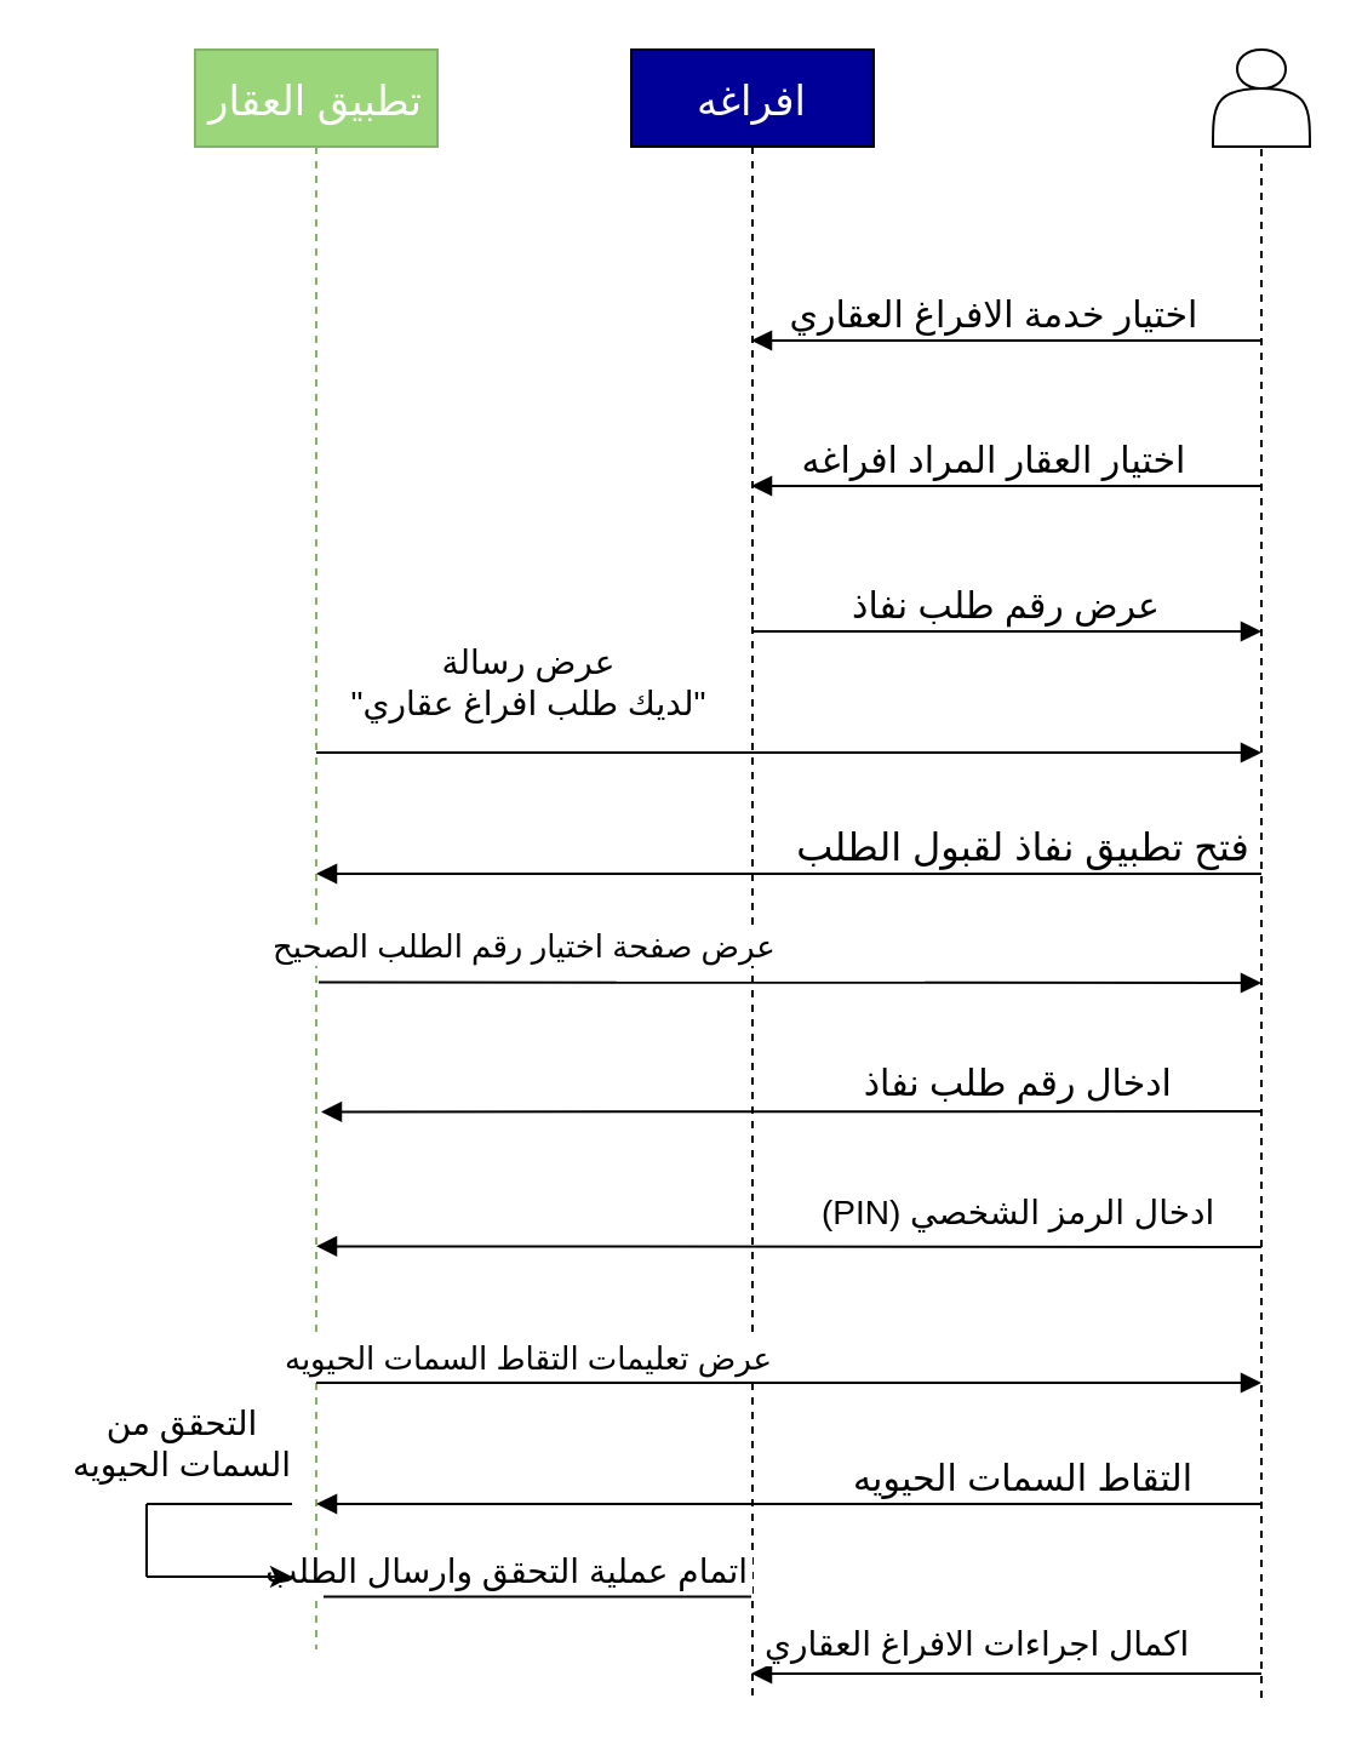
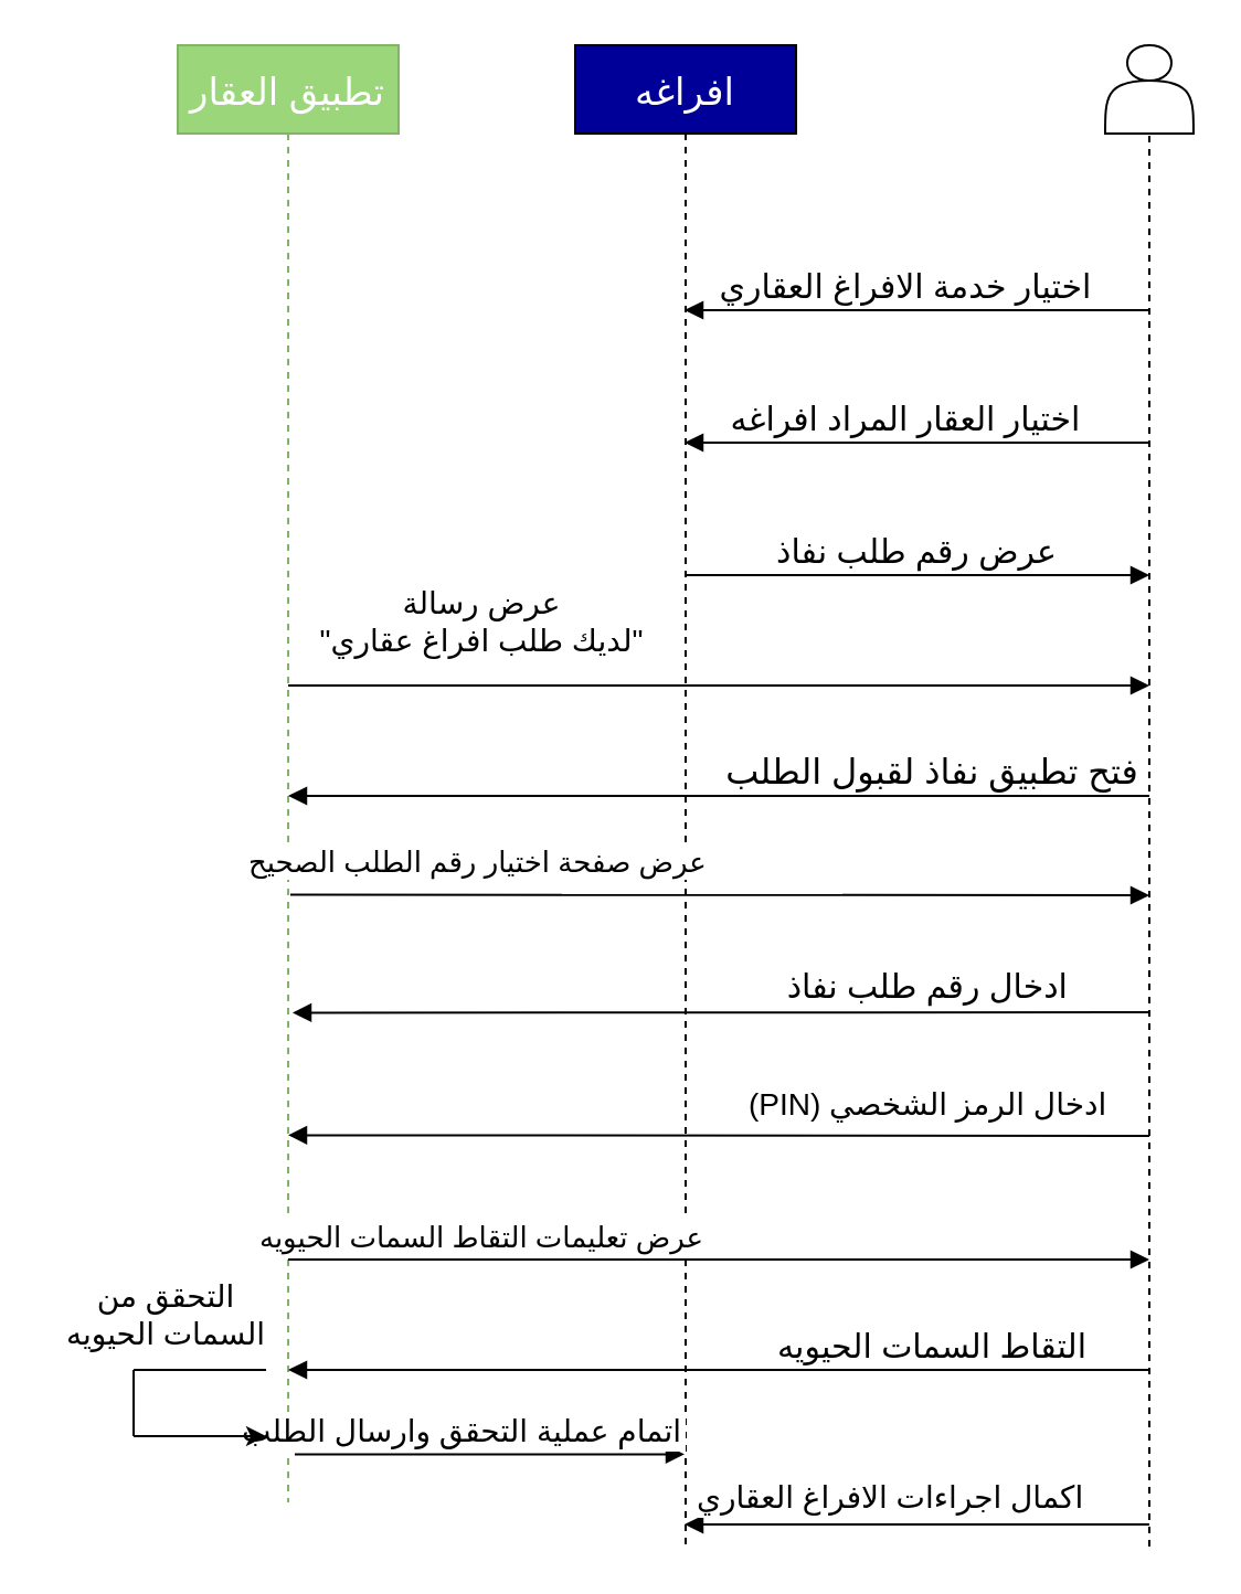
- <mxCell id="15" value="اتمام عملية التحقق وارسال الطلب" style="verticalAlign=bottom;endArrow=none;shadow=0;strokeWidth=1;exitX=0.53;exitY=0.967;exitDx=0;exitDy=0;exitPerimeter=0;fontSize=14;" edge="1" parent="1" source="2" target="5"><mxGeometry x="-0.14" relative="1" as="geometry"><mxPoint x="130" y="580" as="sourcePoint" /><mxPoint x="320" y="658" as="targetPoint" /><mxPoint as="offset" /><Array as="points" /></mxGeometry></mxCell>
+ <mxCell id="15" value="اتمام عملية التحقق وارسال الطلب" style="verticalAlign=bottom;endArrow=block;shadow=0;strokeWidth=1;exitX=0.53;exitY=0.967;exitDx=0;exitDy=0;exitPerimeter=0;fontSize=14;" edge="1" parent="1" source="2" target="5"><mxGeometry x="-0.14" relative="1" as="geometry"><mxPoint x="130" y="580" as="sourcePoint" /><mxPoint x="320" y="658" as="targetPoint" /><mxPoint as="offset" /><Array as="points" /></mxGeometry></mxCell>
